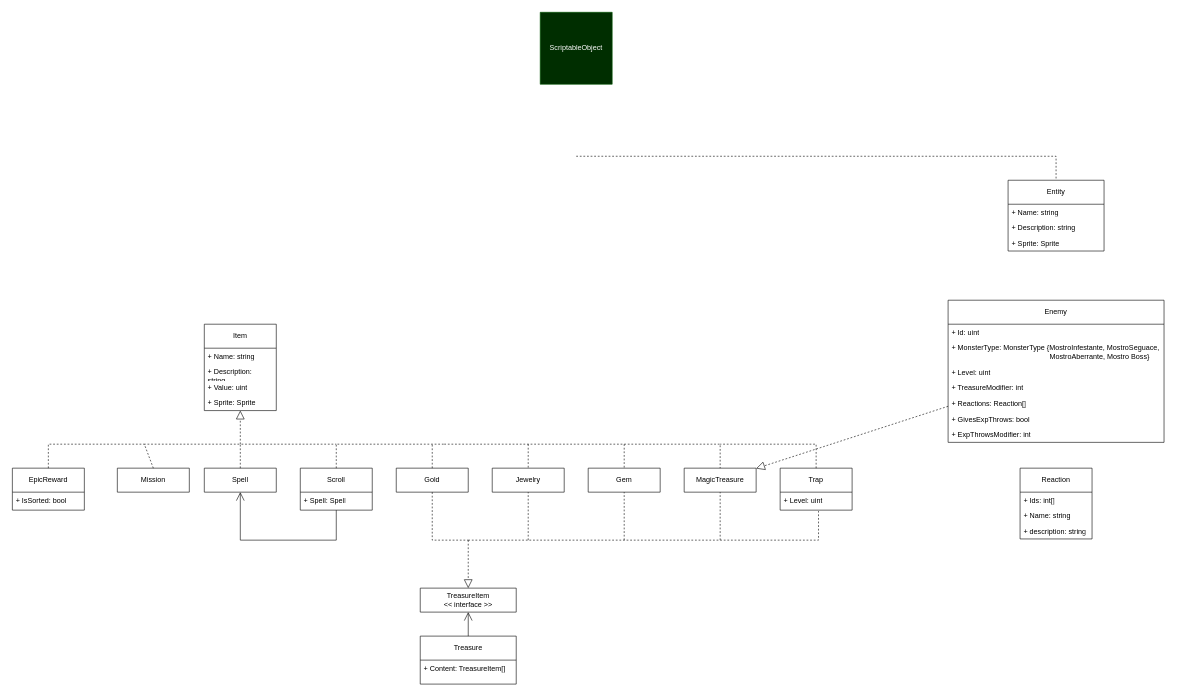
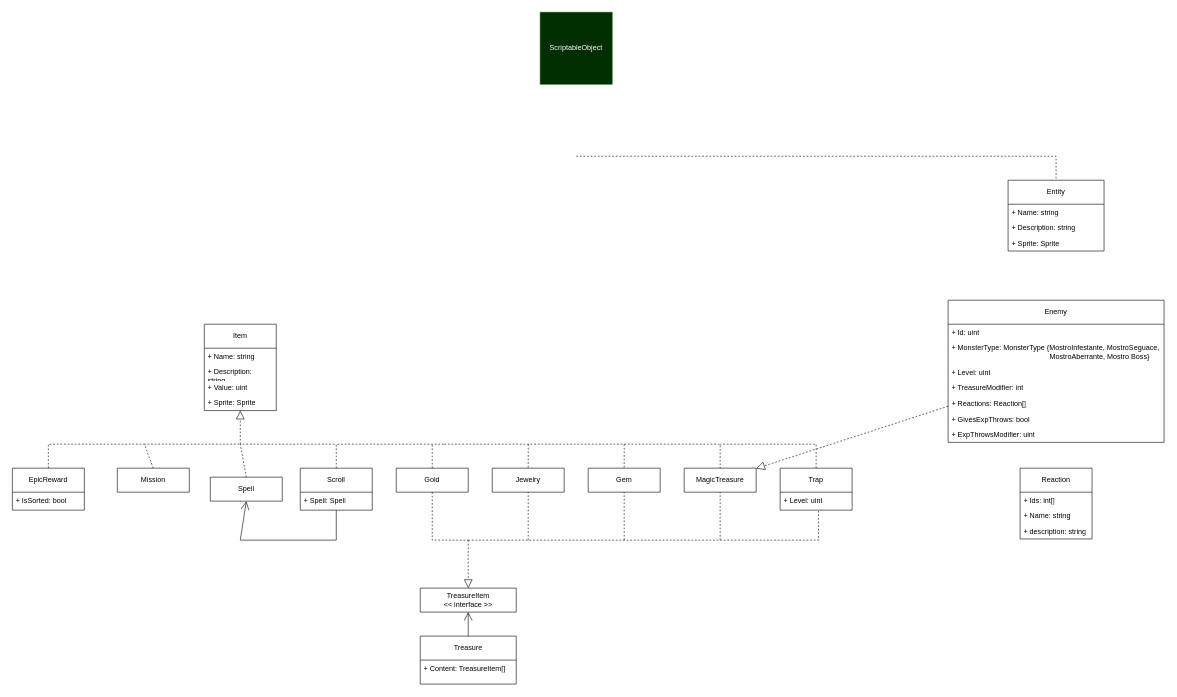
- <mxCell id="33" value="+ ExpThrowsModifier: int" style="text;strokeColor=none;fillColor=none;align=left;verticalAlign=top;spacingLeft=4;spacingRight=4;overflow=hidden;rotatable=0;points=[[0,0.5],[1,0.5]];portConstraint=eastwest;whiteSpace=wrap;html=1;" parent="26" vertex="1"><mxGeometry y="211" width="360" height="26" as="geometry" /></mxCell>
+ <mxCell id="33" value="+ ExpThrowsModifier: uint" style="text;strokeColor=none;fillColor=none;align=left;verticalAlign=top;spacingLeft=4;spacingRight=4;overflow=hidden;rotatable=0;points=[[0,0.5],[1,0.5]];portConstraint=eastwest;whiteSpace=wrap;html=1;" parent="26" vertex="1"><mxGeometry y="211" width="360" height="26" as="geometry" /></mxCell>
- <mxCell id="20" value="Spell" style="swimlane;fontStyle=0;childLayout=stackLayout;horizontal=1;startSize=104;fillColor=none;horizontalStack=0;resizeParent=1;resizeParentMax=0;resizeLast=0;collapsible=1;marginBottom=0;whiteSpace=wrap;html=1;" parent="1" vertex="1"><mxGeometry x="340" y="780" width="120" height="40" as="geometry" /></mxCell>
+ <mxCell id="20" value="Spell" style="swimlane;fontStyle=0;childLayout=stackLayout;horizontal=1;startSize=104;fillColor=none;horizontalStack=0;resizeParent=1;resizeParentMax=0;resizeLast=0;collapsible=1;marginBottom=0;whiteSpace=wrap;html=1;" parent="1" vertex="1"><mxGeometry x="350" y="795" width="120" height="40" as="geometry" /></mxCell>
